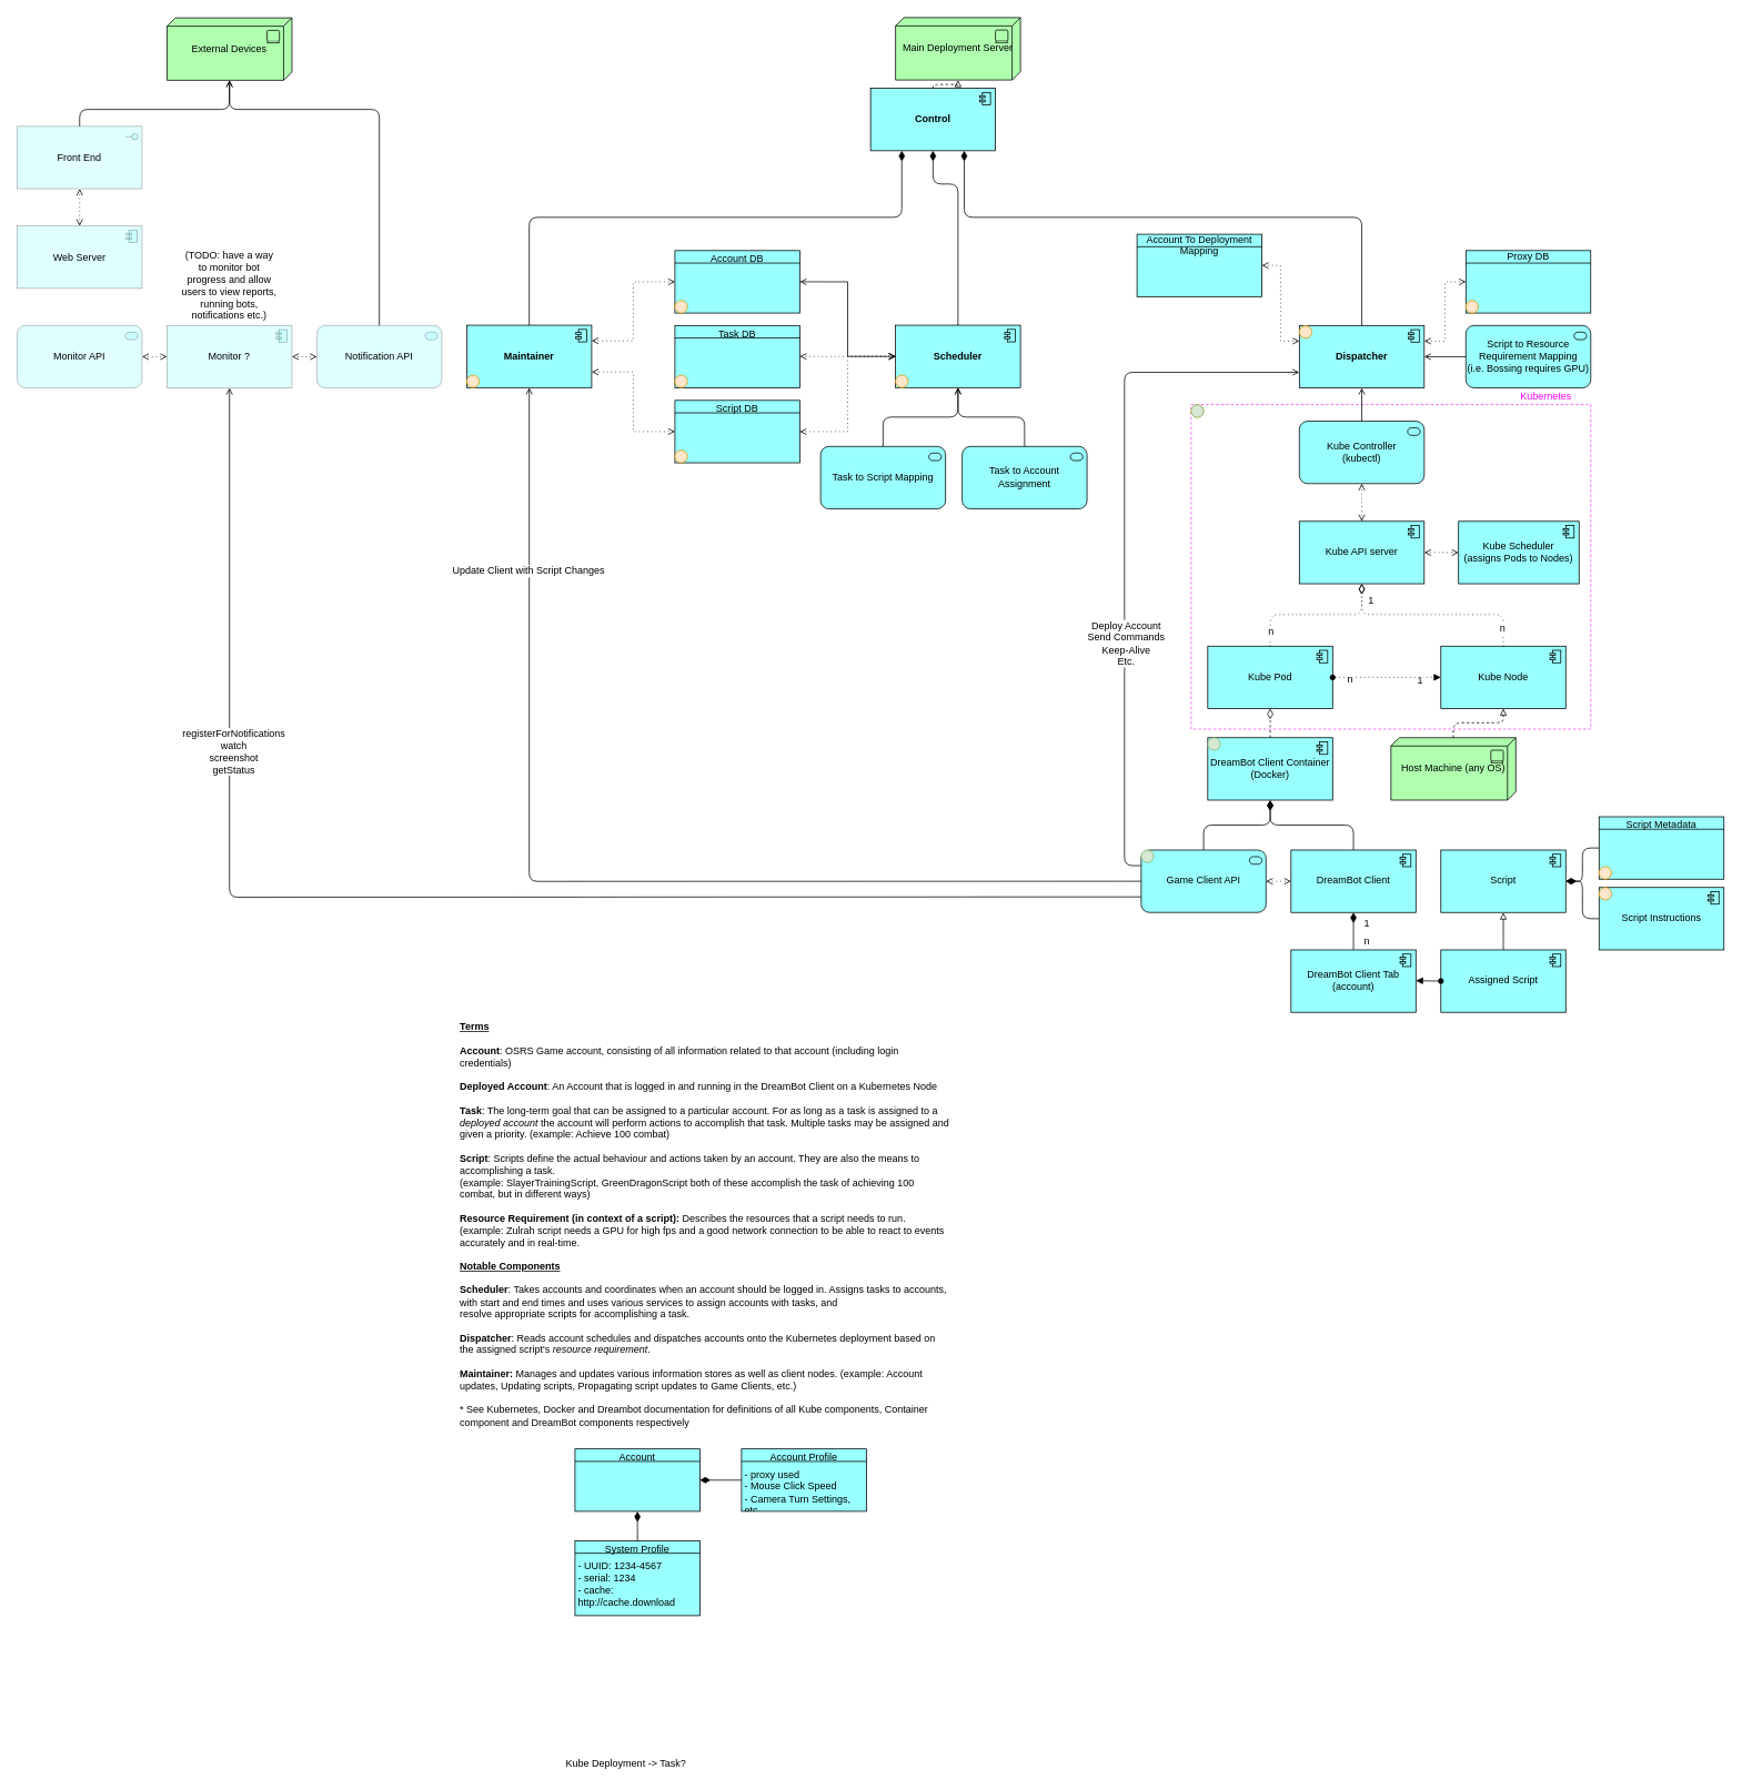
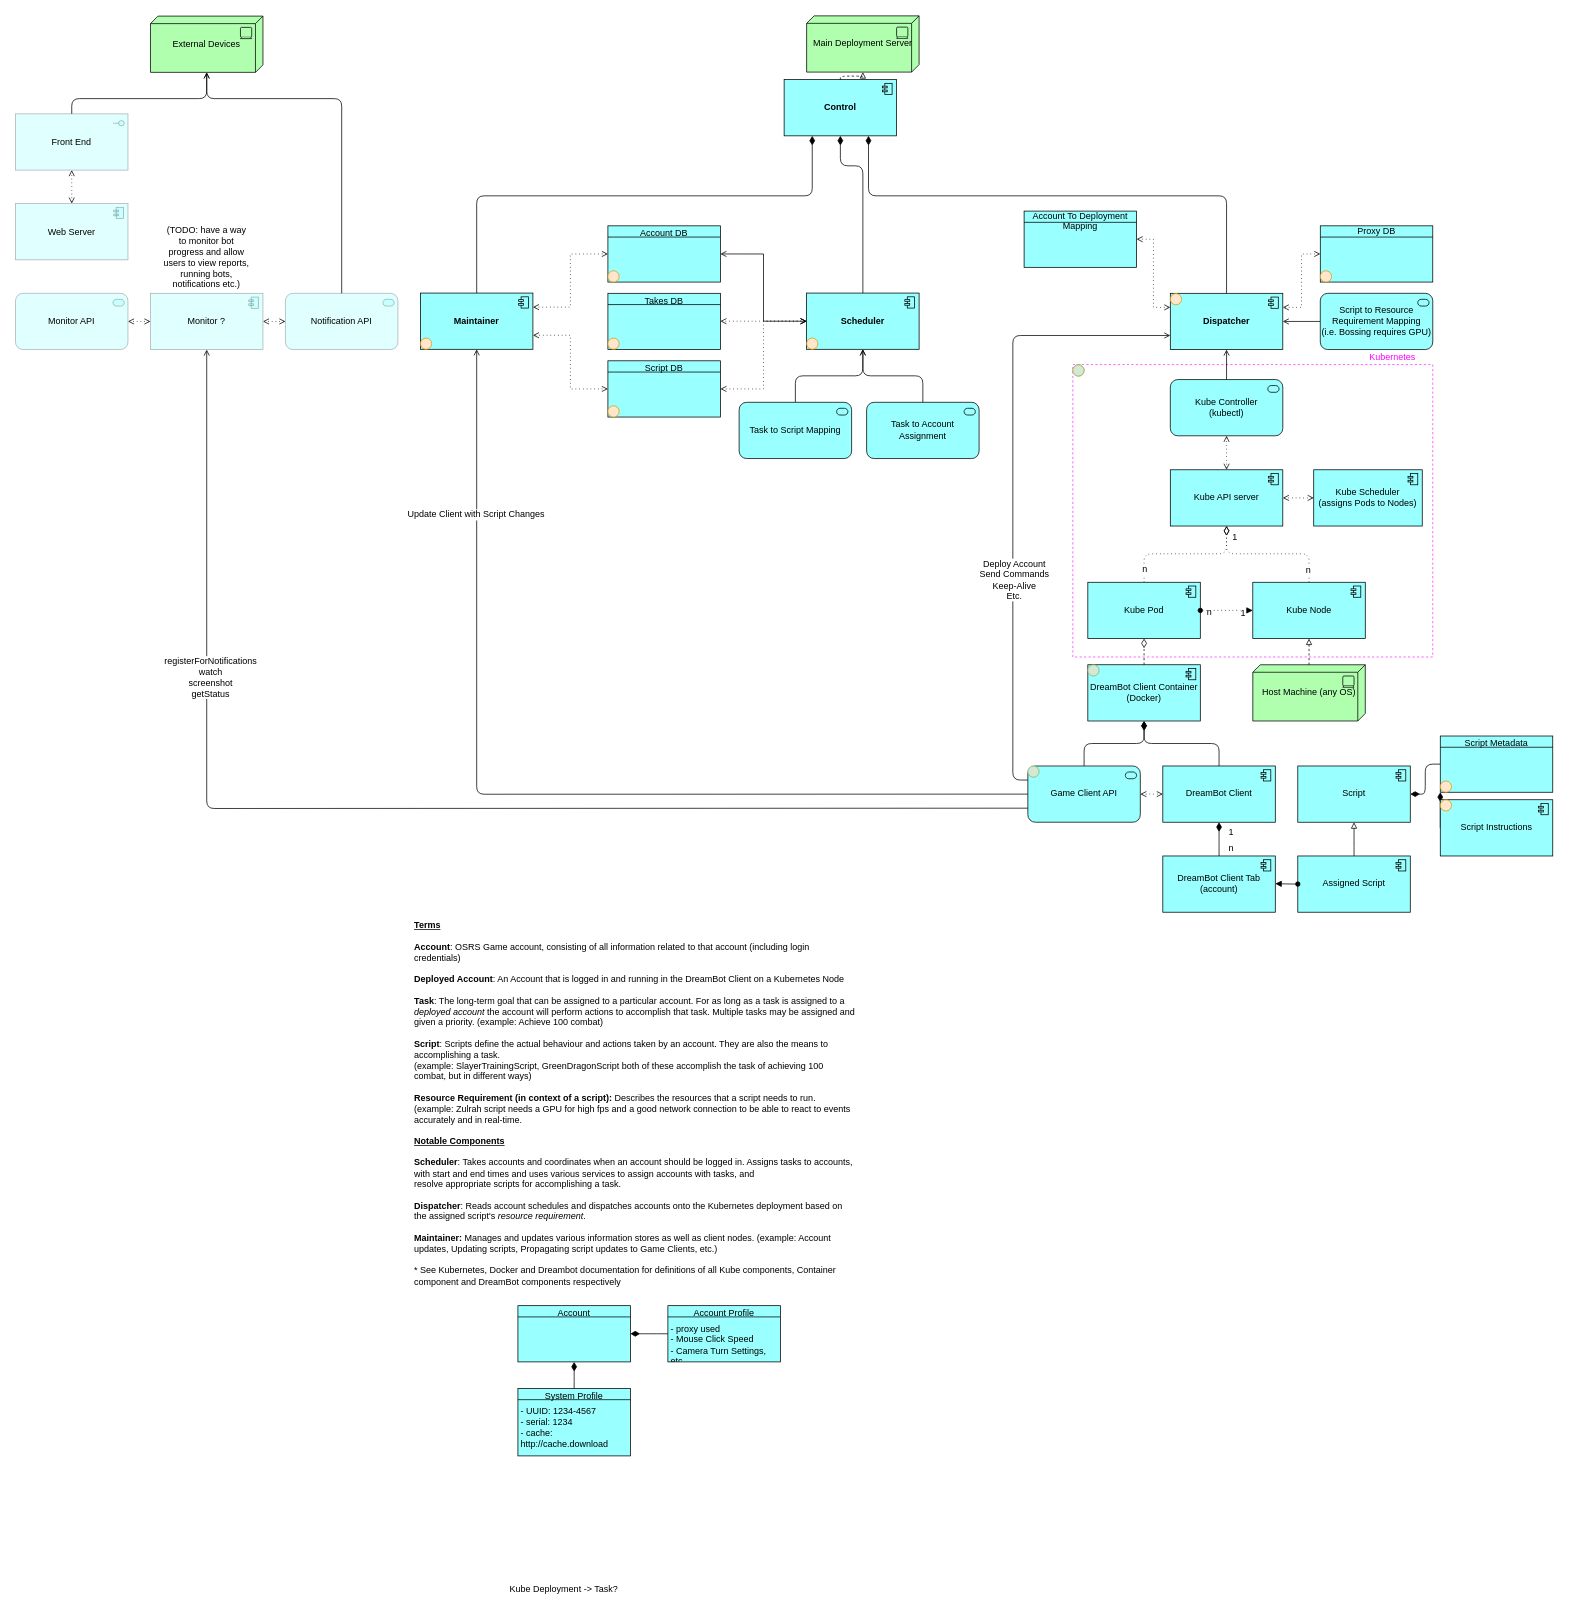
- <mxCell id="65" value="&lt;table cellpadding=&quot;0&quot; cellspacing=&quot;0&quot; style=&quot;font-size: 1em ; width: 100% ; height: 100%&quot;&gt;&lt;tbody&gt;&lt;tr style=&quot;height: 20px&quot;&gt;&lt;td align=&quot;center&quot;&gt;Task DB&lt;/td&gt;&lt;/tr&gt;&lt;tr&gt;&lt;td align=&quot;left&quot; valign=&quot;top&quot; style=&quot;padding: 4px&quot;&gt;&lt;/td&gt;&lt;/tr&gt;&lt;/tbody&gt;&lt;/table&gt;" style="html=1;outlineConnect=0;whiteSpace=wrap;fillColor=#99ffff;shape=mxgraph.archimate3.businessObject;overflow=fill" parent="1" vertex="1"><mxGeometry x="810" y="390.65" width="150" height="75" as="geometry" /></mxCell>
+ <mxCell id="65" value="&lt;table cellpadding=&quot;0&quot; cellspacing=&quot;0&quot; style=&quot;font-size: 1em ; width: 100% ; height: 100%&quot;&gt;&lt;tbody&gt;&lt;tr style=&quot;height: 20px&quot;&gt;&lt;td align=&quot;center&quot;&gt;Takes DB&lt;/td&gt;&lt;/tr&gt;&lt;tr&gt;&lt;td align=&quot;left&quot; valign=&quot;top&quot; style=&quot;padding: 4px&quot;&gt;&lt;/td&gt;&lt;/tr&gt;&lt;/tbody&gt;&lt;/table&gt;" style="html=1;outlineConnect=0;whiteSpace=wrap;fillColor=#99ffff;shape=mxgraph.archimate3.businessObject;overflow=fill" parent="1" vertex="1"><mxGeometry x="810" y="390.65" width="150" height="75" as="geometry" /></mxCell>
- <mxCell id="16" value="Kube Node" style="html=1;outlineConnect=0;whiteSpace=wrap;fillColor=#99ffff;shape=mxgraph.archimate3.application;appType=comp;archiType=square;" parent="1" vertex="1"><mxGeometry x="1730" y="775.98" width="150" height="75" as="geometry" /></mxCell>
+ <mxCell id="16" value="Kube Node" style="html=1;outlineConnect=0;whiteSpace=wrap;fillColor=#99ffff;shape=mxgraph.archimate3.application;appType=comp;archiType=square;" parent="1" vertex="1"><mxGeometry x="1670" y="775.98" width="150" height="75" as="geometry" /></mxCell>
- <mxCell id="81" value="" style="html=1;endArrow=diamondThin;endFill=1;edgeStyle=elbowEdgeStyle;endSize=10;entryX=1;entryY=0.5;entryDx=0;entryDy=0;entryPerimeter=0;exitX=0;exitY=0.5;exitDx=0;exitDy=0;exitPerimeter=0;" parent="1" source="85" target="79" edge="1"><mxGeometry width="160" relative="1" as="geometry"><mxPoint x="1920" y="1108.5" as="sourcePoint" /><mxPoint x="1850" y="1095.98" as="targetPoint" /></mxGeometry></mxCell>
+ <mxCell id="81" value="" style="html=1;endArrow=diamondThin;endFill=1;edgeStyle=elbowEdgeStyle;endSize=10;exitX=0;exitY=0.5;exitDx=0;exitDy=0;exitPerimeter=0;" parent="1" source="85" target="84" edge="1"><mxGeometry width="160" relative="1" as="geometry"><mxPoint x="1920" y="1108.5" as="sourcePoint" /><mxPoint x="1850" y="1095.98" as="targetPoint" /></mxGeometry></mxCell>
